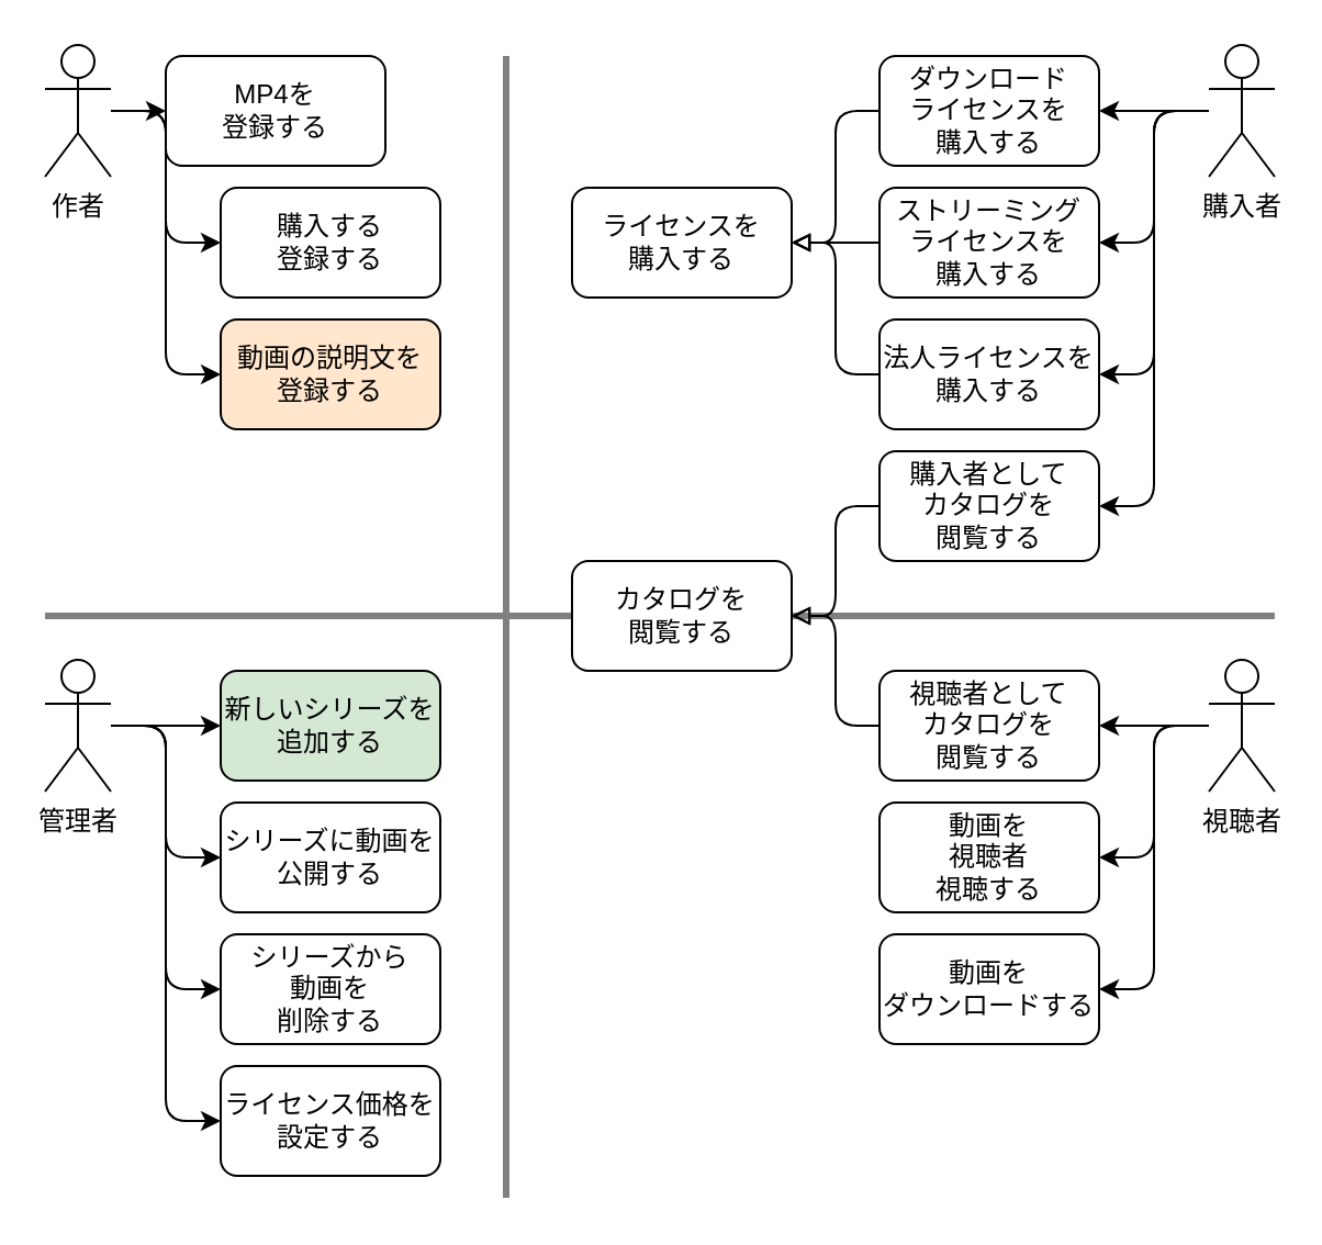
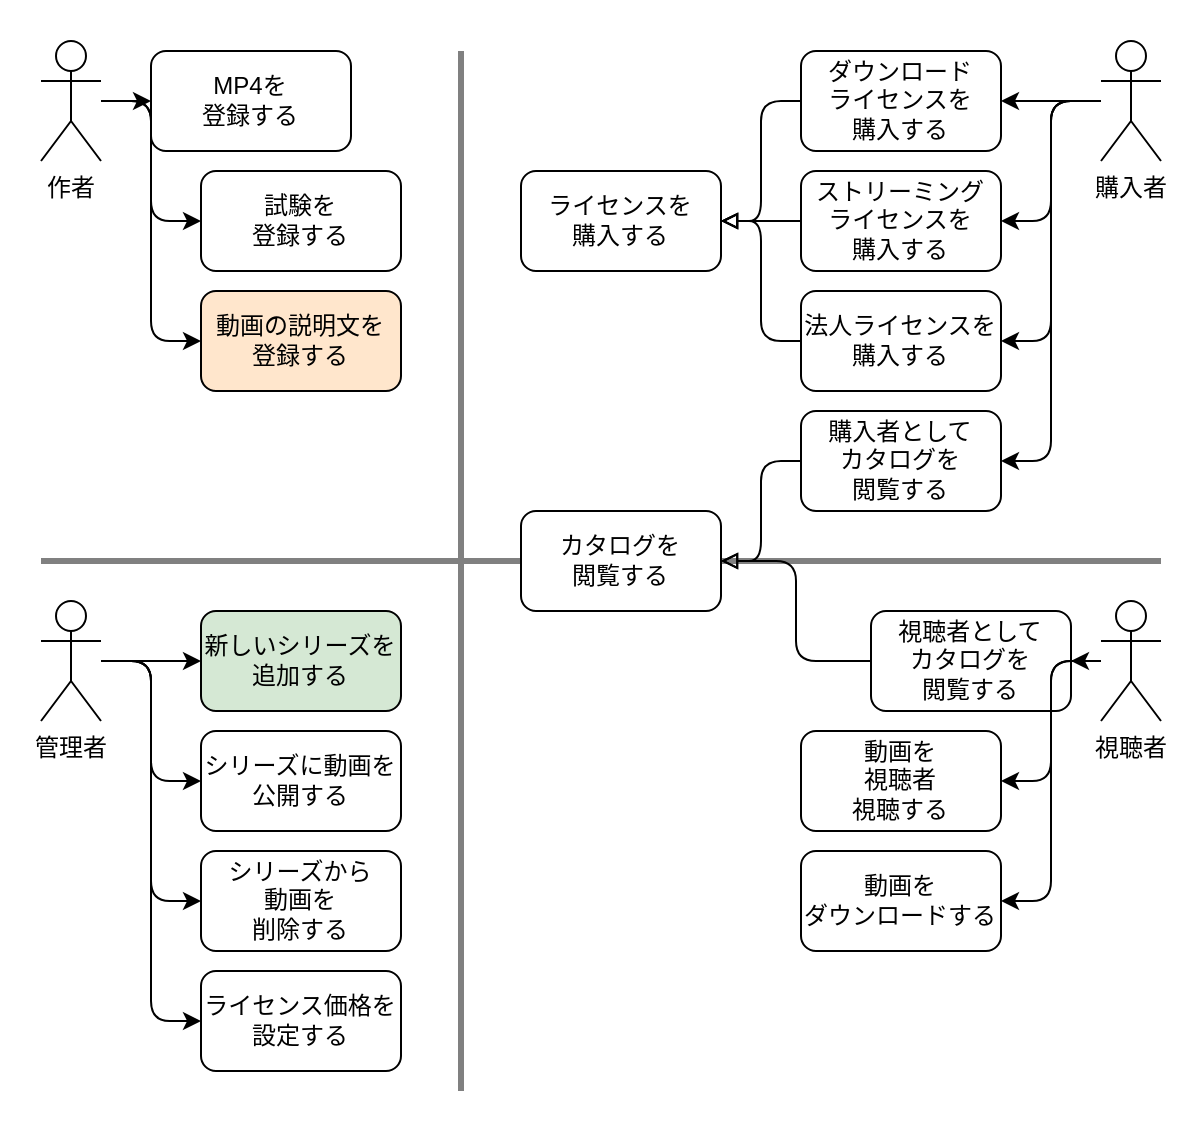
- <mxCell id="8" value="購入する&lt;br&gt;登録する" style="rounded=1;whiteSpace=wrap;html=1;" vertex="1" parent="1"><mxGeometry x="100" y="85" width="100" height="50" as="geometry" /></mxCell>
+ <mxCell id="8" value="試験を&lt;br&gt;登録する" style="rounded=1;whiteSpace=wrap;html=1;" vertex="1" parent="1"><mxGeometry x="100" y="85" width="100" height="50" as="geometry" /></mxCell>
- <mxCell id="28" value="視聴者として&lt;br&gt;カタログを&lt;br&gt;閲覧する" style="rounded=1;whiteSpace=wrap;html=1;" vertex="1" parent="1"><mxGeometry x="400" y="305" width="100" height="50" as="geometry" /></mxCell>
+ <mxCell id="28" value="視聴者として&lt;br&gt;カタログを&lt;br&gt;閲覧する" style="rounded=1;whiteSpace=wrap;html=1;" vertex="1" parent="1"><mxGeometry x="435" y="305" width="100" height="50" as="geometry" /></mxCell>
